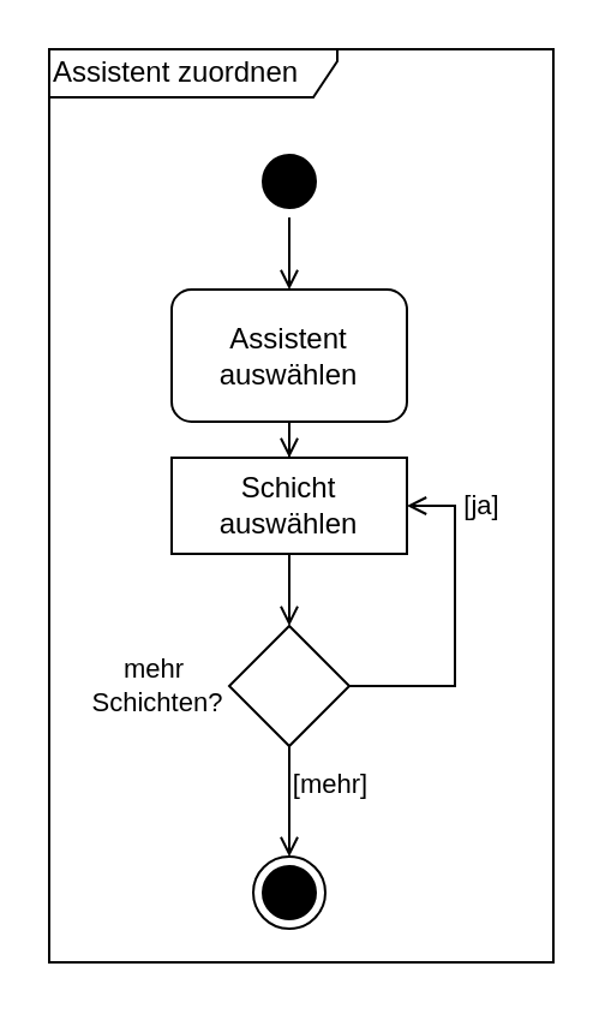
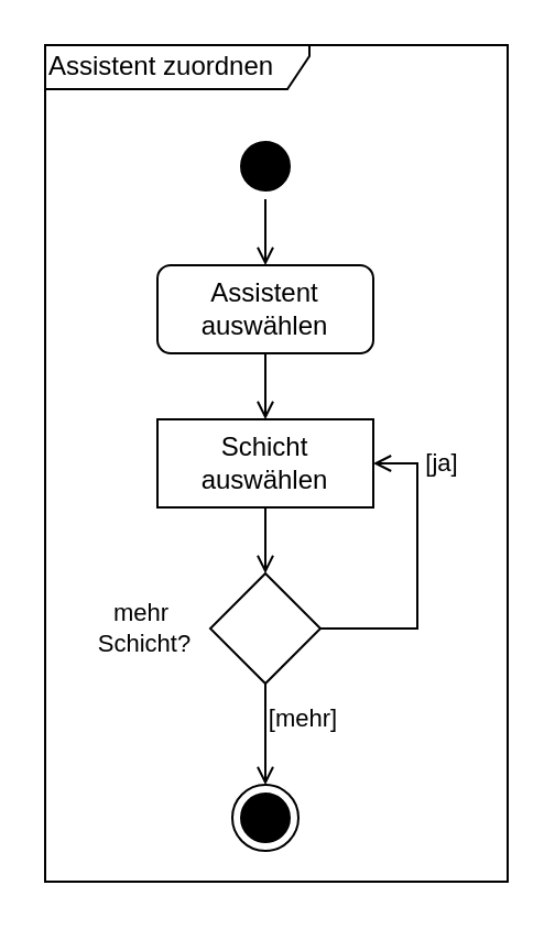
- <mxCell id="6" value="Assistent auswählen" style="rounded=1;whiteSpace=wrap;html=1;" vertex="1" parent="1"><mxGeometry x="71" y="120" width="98" height="55" as="geometry" /></mxCell>
+ <mxCell id="6" value="Assistent auswählen" style="rounded=1;whiteSpace=wrap;html=1;" vertex="1" parent="1"><mxGeometry x="71" y="120" width="98" height="40" as="geometry" /></mxCell>
- <mxCell id="13" value="mehr&amp;nbsp;&lt;div&gt;Schichten?&lt;/div&gt;" style="text;html=1;align=center;verticalAlign=middle;resizable=0;points=[];autosize=1;strokeColor=none;fillColor=none;fontFamily=Helvetica;fontSize=11;fontColor=default;labelBackgroundColor=default;" vertex="1" parent="1"><mxGeometry x="25" y="265" width="80" height="40" as="geometry" /></mxCell>
+ <mxCell id="13" value="mehr&amp;nbsp;&lt;div&gt;Schicht?&lt;/div&gt;" style="text;html=1;align=center;verticalAlign=middle;resizable=0;points=[];autosize=1;strokeColor=none;fillColor=none;fontFamily=Helvetica;fontSize=11;fontColor=default;labelBackgroundColor=default;" vertex="1" parent="1"><mxGeometry x="25" y="265" width="80" height="40" as="geometry" /></mxCell>
